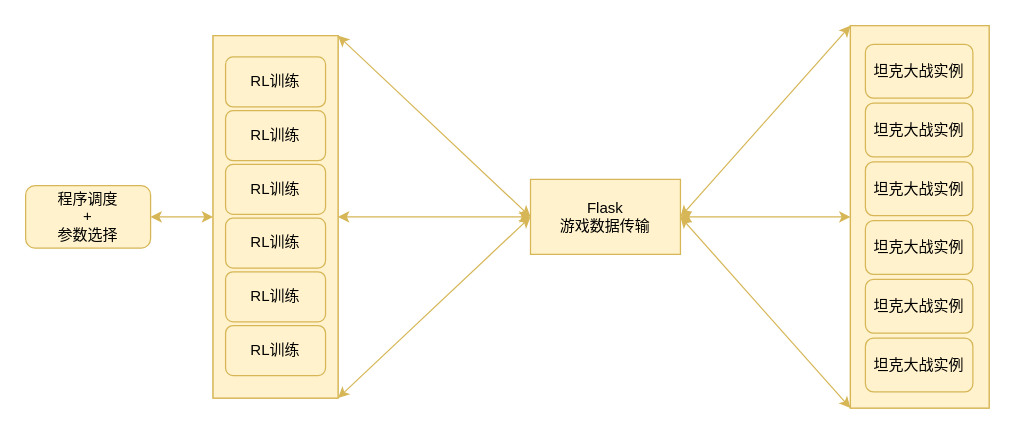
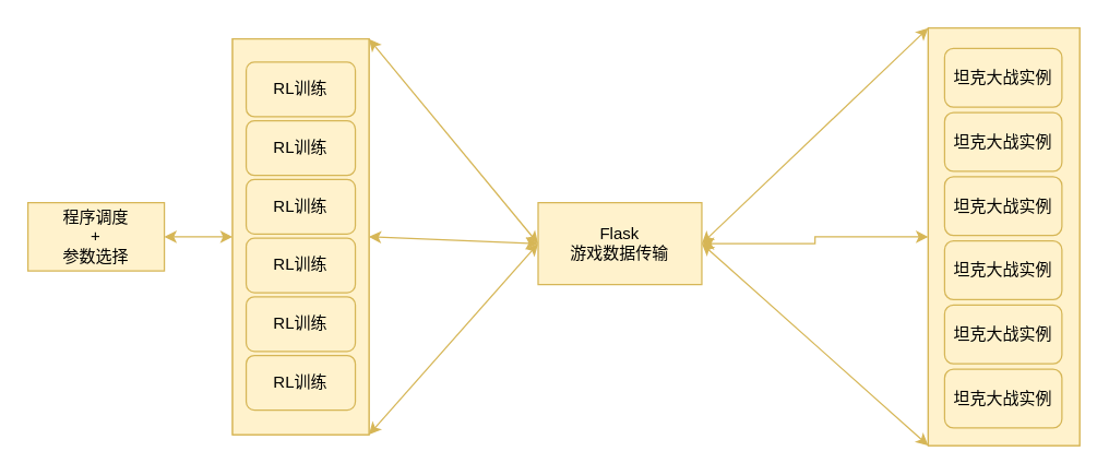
- <mxCell id="2" value="程序调度&lt;br&gt;+&lt;br&gt;参数选择" style="whiteSpace=wrap;html=1;fillColor=#fff2cc;strokeColor=#d6b656;rounded=1;" vertex="1" parent="1"><mxGeometry x="20" y="148" width="100" height="50" as="geometry" /></mxCell>
+ <mxCell id="2" value="程序调度&lt;br&gt;+&lt;br&gt;参数选择" style="rounded=0;whiteSpace=wrap;html=1;fillColor=#fff2cc;strokeColor=#d6b656;" vertex="1" parent="1"><mxGeometry x="20" y="148" width="100" height="50" as="geometry" /></mxCell>
- <mxCell id="13" value="Flask&lt;br&gt;游戏数据传输" style="rounded=0;whiteSpace=wrap;html=1;fillColor=#fff2cc;strokeColor=#d6b656;" vertex="1" parent="1"><mxGeometry x="424" y="143" width="120" height="60" as="geometry" /></mxCell>
+ <mxCell id="13" value="Flask&lt;br&gt;游戏数据传输" style="rounded=0;whiteSpace=wrap;html=1;fillColor=#fff2cc;strokeColor=#d6b656;" vertex="1" parent="1"><mxGeometry x="394" y="148" width="120" height="60" as="geometry" /></mxCell>
